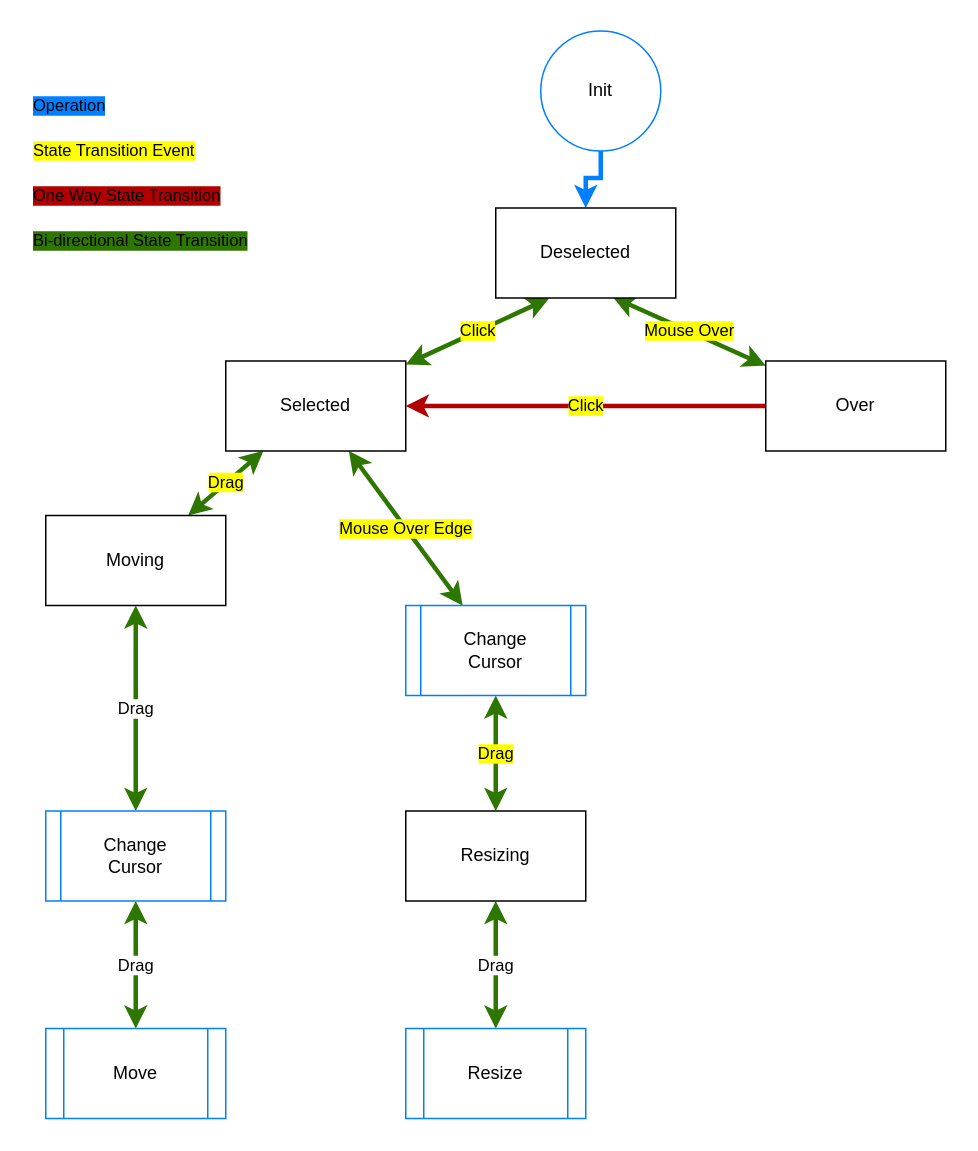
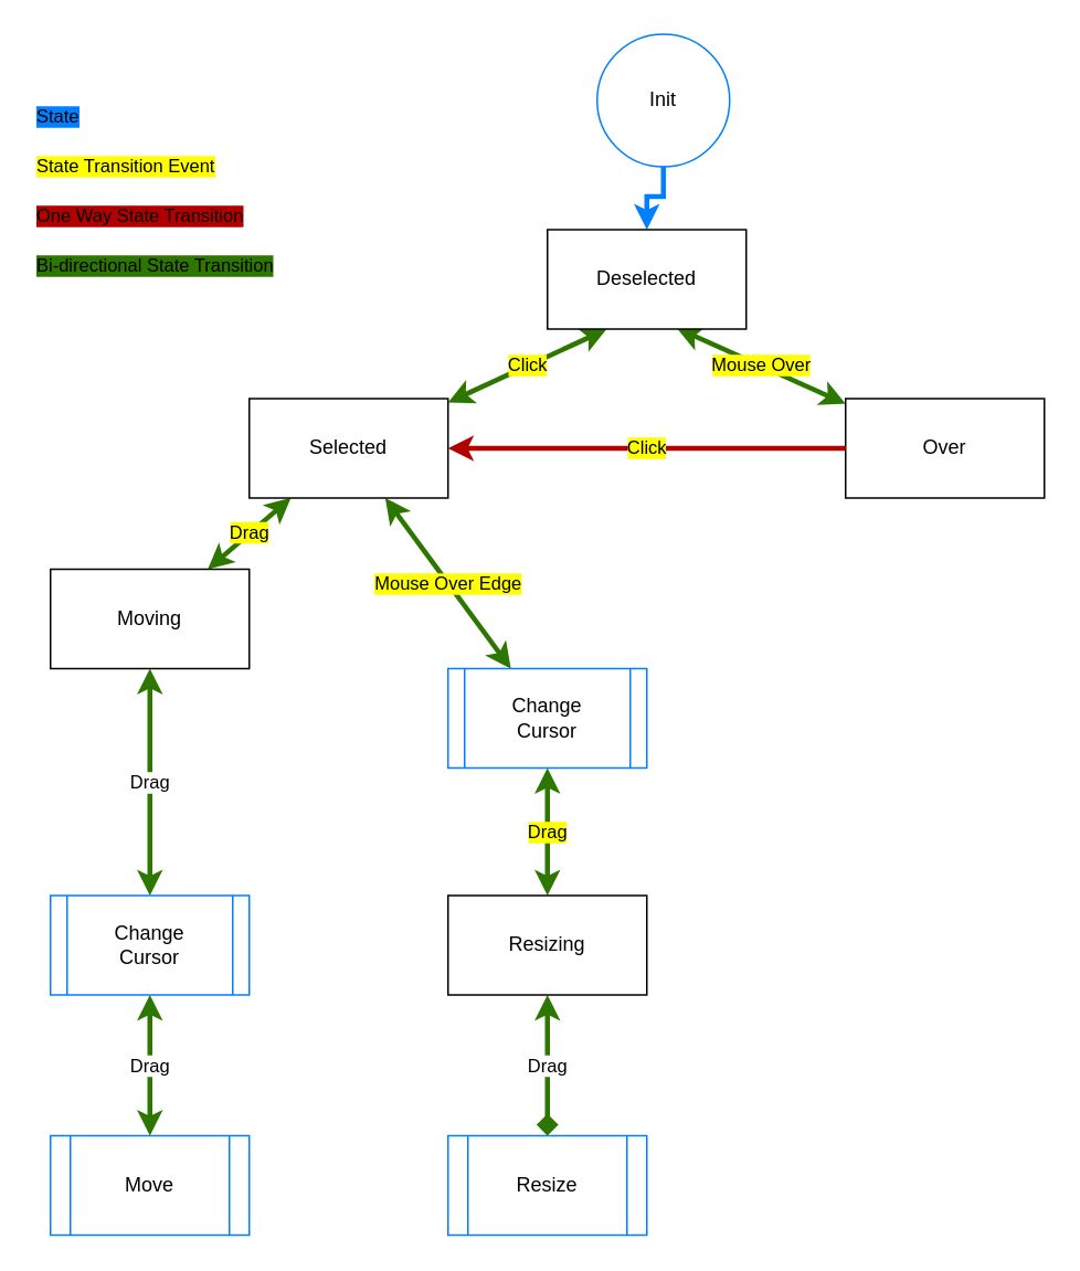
- <mxCell id="25" value="Operation" style="text;html=1;strokeColor=none;fillColor=none;align=left;verticalAlign=middle;whiteSpace=wrap;rounded=0;fontSize=11;fontFamily=Helvetica;fontColor=#000000;labelBackgroundColor=#007FFF;endArrow=classic;strokeWidth=3;startArrow=classic;startFill=1;spacingLeft=0;" parent="1" vertex="1"><mxGeometry x="20" y="55" width="160" height="30" as="geometry" /></mxCell>
+ <mxCell id="25" value="State" style="text;html=1;strokeColor=none;fillColor=none;align=left;verticalAlign=middle;whiteSpace=wrap;rounded=0;fontSize=11;fontFamily=Helvetica;fontColor=#000000;labelBackgroundColor=#007FFF;endArrow=classic;strokeWidth=3;startArrow=classic;startFill=1;spacingLeft=0;" parent="1" vertex="1"><mxGeometry x="20" y="55" width="160" height="30" as="geometry" /></mxCell>
- <mxCell id="15" value="Drag" style="edgeStyle=orthogonalEdgeStyle;rounded=0;orthogonalLoop=1;jettySize=auto;html=1;strokeWidth=3;strokeColor=#2D7600;fillColor=#60a917;startArrow=classic;startFill=1;labelBackgroundColor=default;fontColor=#000000;" parent="1" source="16" target="17" edge="1"><mxGeometry relative="1" as="geometry" /></mxCell>
+ <mxCell id="15" value="Drag" style="edgeStyle=orthogonalEdgeStyle;rounded=0;orthogonalLoop=1;jettySize=auto;html=1;strokeWidth=3;strokeColor=#2D7600;fillColor=#60a917;startArrow=classic;startFill=1;labelBackgroundColor=default;fontColor=#000000;endArrow=diamond;" parent="1" source="16" target="17" edge="1"><mxGeometry relative="1" as="geometry" /></mxCell>
